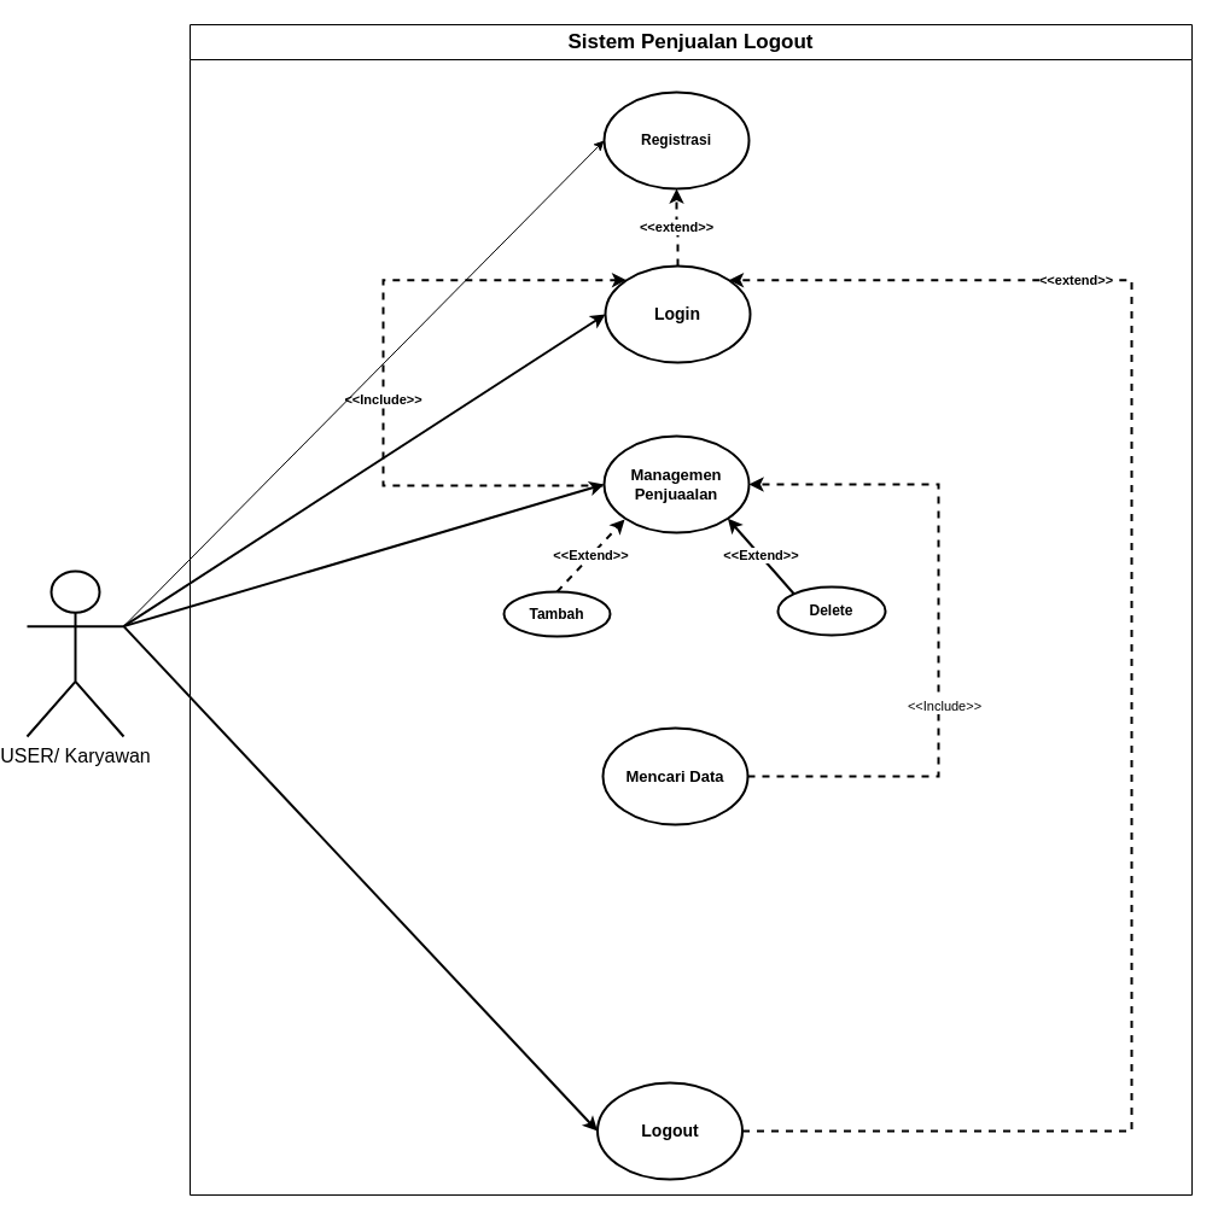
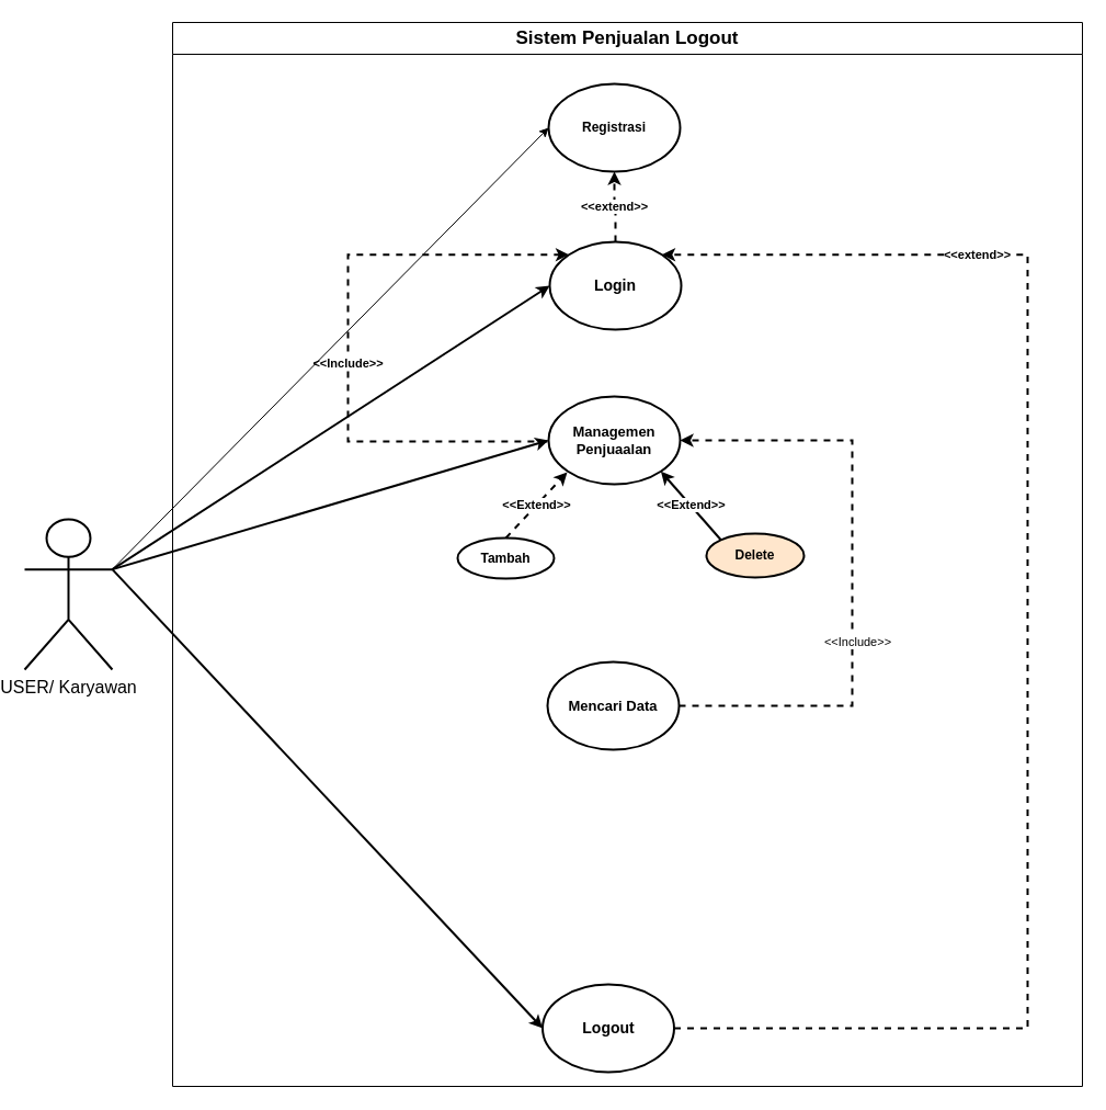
- <mxCell id="15" value="Delete" style="ellipse;whiteSpace=wrap;html=1;fontStyle=1;strokeWidth=2;" vertex="1" parent="1"><mxGeometry x="642" y="486" width="89" height="40" as="geometry" /></mxCell>
+ <mxCell id="15" value="Delete" style="ellipse;whiteSpace=wrap;html=1;fontStyle=1;strokeWidth=2;fillColor=#ffe6cc;" vertex="1" parent="1"><mxGeometry x="642" y="486" width="89" height="40" as="geometry" /></mxCell>
